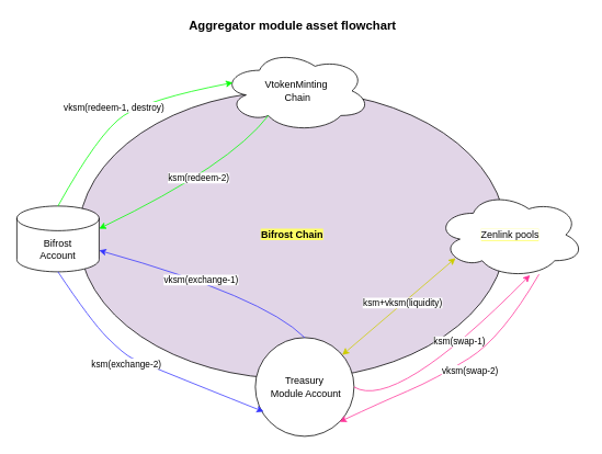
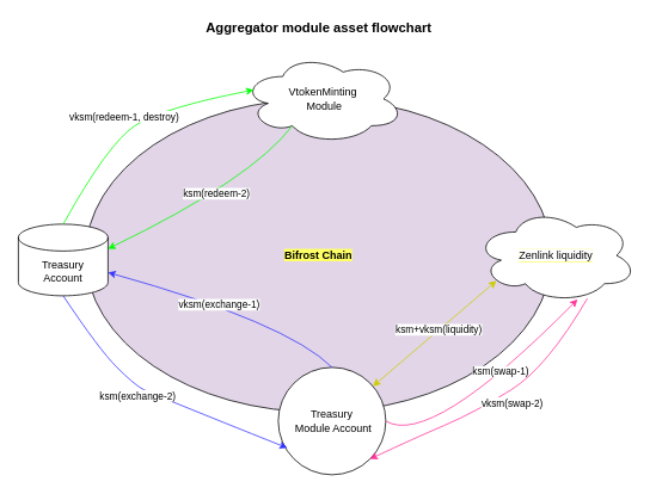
- <mxCell id="6" value="VtokenMinting&lt;br&gt;&amp;nbsp;Chain" style="ellipse;shape=cloud;whiteSpace=wrap;html=1;labelBackgroundColor=#FFFFFF;" vertex="1" parent="1"><mxGeometry x="270" y="60" width="180" height="100" as="geometry" /></mxCell>
+ <mxCell id="6" value="VtokenMinting&lt;br&gt;&amp;nbsp;Module" style="ellipse;shape=cloud;whiteSpace=wrap;html=1;labelBackgroundColor=#FFFFFF;" vertex="1" parent="1"><mxGeometry x="270" y="60" width="180" height="100" as="geometry" /></mxCell>
- <mxCell id="3" value="&lt;span style=&quot;background-color: rgb(255 , 255 , 255)&quot;&gt;Zenlink pools&lt;/span&gt;" style="ellipse;shape=cloud;whiteSpace=wrap;html=1;labelBackgroundColor=#FFFF66;" vertex="1" parent="1"><mxGeometry x="530" y="232.5" width="180" height="105" as="geometry" /></mxCell>
+ <mxCell id="3" value="&lt;span style=&quot;background-color: rgb(255 , 255 , 255)&quot;&gt;Zenlink liquidity&lt;/span&gt;" style="ellipse;shape=cloud;whiteSpace=wrap;html=1;labelBackgroundColor=#FFFF66;" vertex="1" parent="1"><mxGeometry x="530" y="232.5" width="180" height="105" as="geometry" /></mxCell>
- <mxCell id="5" value="Bifrost&lt;br&gt;Account" style="shape=cylinder3;whiteSpace=wrap;html=1;boundedLbl=1;backgroundOutline=1;size=15;labelBackgroundColor=#FFFFFF;" vertex="1" parent="1"><mxGeometry x="20" y="250" width="100" height="80" as="geometry" /></mxCell>
+ <mxCell id="5" value="Treasury&lt;br&gt;Account" style="shape=cylinder3;whiteSpace=wrap;html=1;boundedLbl=1;backgroundOutline=1;size=15;labelBackgroundColor=#FFFFFF;" vertex="1" parent="1"><mxGeometry x="20" y="250" width="100" height="80" as="geometry" /></mxCell>
